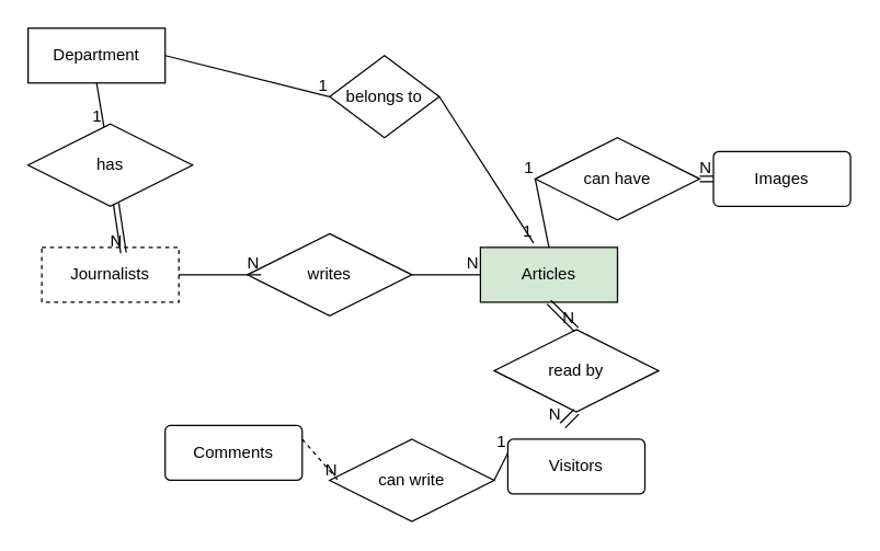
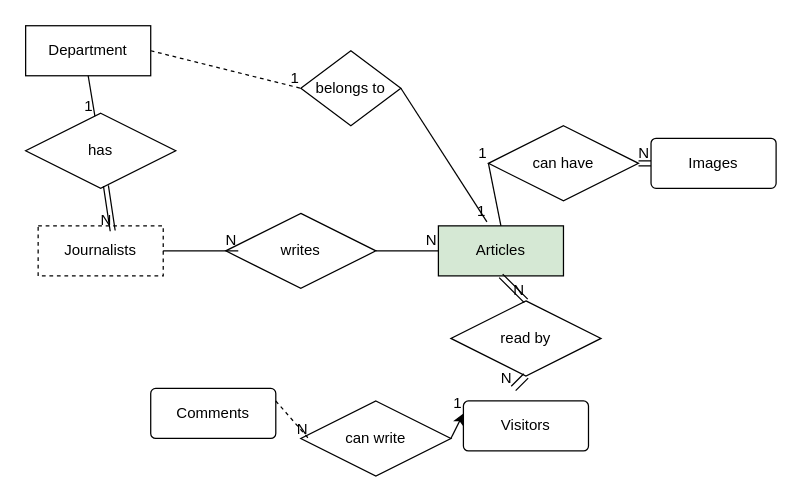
- <mxCell id="24" value="" style="endArrow=none;html=1;rounded=0;exitX=1;exitY=0.5;exitDx=0;exitDy=0;entryX=0;entryY=0.5;entryDx=0;entryDy=0;" edge="1" parent="1" source="5" target="6"><mxGeometry relative="1" as="geometry"><mxPoint x="220" y="190" as="sourcePoint" /><mxPoint x="380" y="190" as="targetPoint" /></mxGeometry></mxCell>
+ <mxCell id="24" value="" style="endArrow=none;html=1;rounded=0;exitX=1;exitY=0.5;exitDx=0;exitDy=0;entryX=0;entryY=0.5;entryDx=0;entryDy=0;dashed=1;" edge="1" parent="1" source="5" target="6"><mxGeometry relative="1" as="geometry"><mxPoint x="220" y="190" as="sourcePoint" /><mxPoint x="380" y="190" as="targetPoint" /></mxGeometry></mxCell>
- <mxCell id="34" value="" style="endArrow=none;html=1;rounded=0;exitX=1;exitY=0.5;exitDx=0;exitDy=0;entryX=0;entryY=0.25;entryDx=0;entryDy=0;" edge="1" parent="1" source="13" target="10"><mxGeometry relative="1" as="geometry"><mxPoint x="220" y="190" as="sourcePoint" /><mxPoint x="380" y="190" as="targetPoint" /></mxGeometry></mxCell>
+ <mxCell id="34" value="" style="endArrow=classic;html=1;rounded=0;exitX=1;exitY=0.5;exitDx=0;exitDy=0;entryX=0;entryY=0.25;entryDx=0;entryDy=0;" edge="1" parent="1" source="13" target="10"><mxGeometry relative="1" as="geometry"><mxPoint x="220" y="190" as="sourcePoint" /><mxPoint x="380" y="190" as="targetPoint" /></mxGeometry></mxCell>
